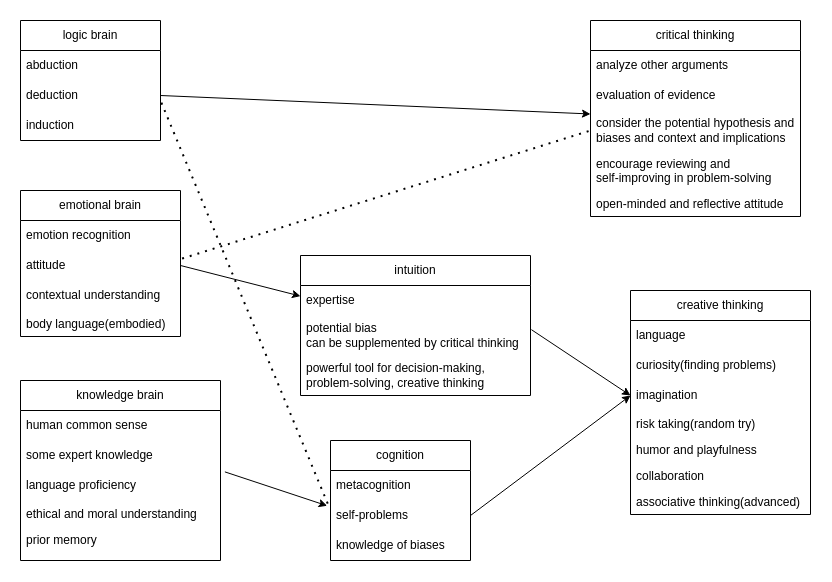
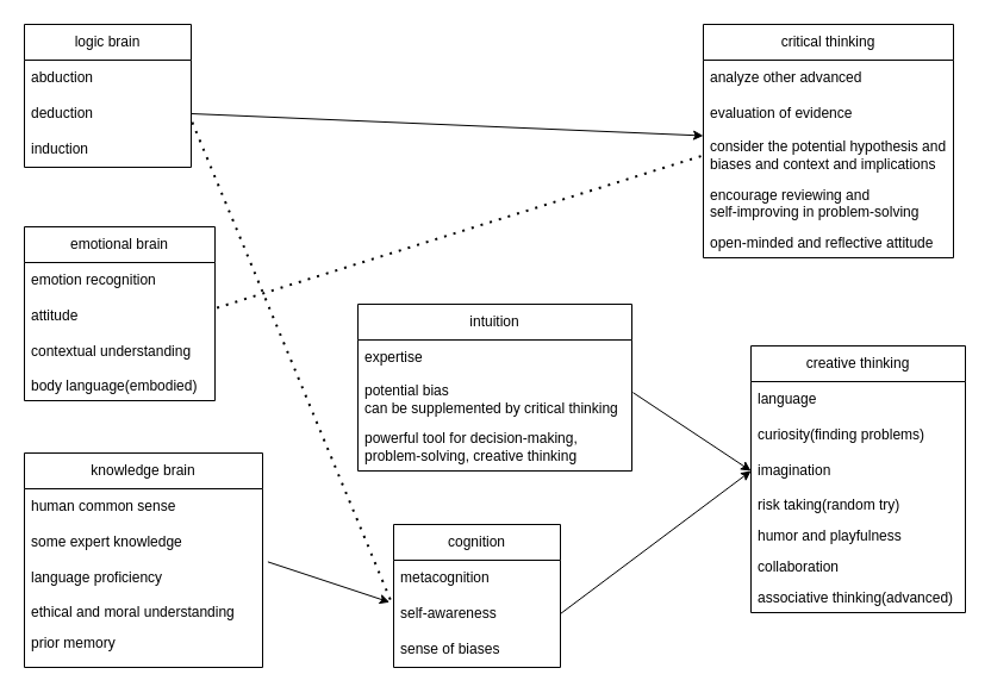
- <mxCell id="13" value="analyze other arguments" style="text;strokeColor=none;fillColor=none;align=left;verticalAlign=middle;spacingLeft=4;spacingRight=4;overflow=hidden;points=[[0,0.5],[1,0.5]];portConstraint=eastwest;rotatable=0;whiteSpace=wrap;html=1;" vertex="1" parent="12"><mxGeometry y="30" width="210" height="30" as="geometry" /></mxCell>
+ <mxCell id="13" value="analyze other advanced" style="text;strokeColor=none;fillColor=none;align=left;verticalAlign=middle;spacingLeft=4;spacingRight=4;overflow=hidden;points=[[0,0.5],[1,0.5]];portConstraint=eastwest;rotatable=0;whiteSpace=wrap;html=1;" vertex="1" parent="12"><mxGeometry y="30" width="210" height="30" as="geometry" /></mxCell>
- <mxCell id="18" value="" style="endArrow=classic;html=1;rounded=0;exitX=1;exitY=0.5;exitDx=0;exitDy=0;" edge="1" parent="1" source="8" target="19"><mxGeometry width="50" height="50" relative="1" as="geometry"><mxPoint x="410" y="200" as="sourcePoint" /><mxPoint x="280" y="270" as="targetPoint" /></mxGeometry></mxCell>
- <mxCell id="31" value="self-problems" style="text;strokeColor=none;fillColor=none;align=left;verticalAlign=middle;spacingLeft=4;spacingRight=4;overflow=hidden;points=[[0,0.5],[1,0.5]];portConstraint=eastwest;rotatable=0;whiteSpace=wrap;html=1;" vertex="1" parent="29"><mxGeometry y="60" width="140" height="30" as="geometry" /></mxCell>
+ <mxCell id="31" value="self-awareness" style="text;strokeColor=none;fillColor=none;align=left;verticalAlign=middle;spacingLeft=4;spacingRight=4;overflow=hidden;points=[[0,0.5],[1,0.5]];portConstraint=eastwest;rotatable=0;whiteSpace=wrap;html=1;" vertex="1" parent="29"><mxGeometry y="60" width="140" height="30" as="geometry" /></mxCell>
- <mxCell id="32" value="knowledge of biases" style="text;strokeColor=none;fillColor=none;align=left;verticalAlign=middle;spacingLeft=4;spacingRight=4;overflow=hidden;points=[[0,0.5],[1,0.5]];portConstraint=eastwest;rotatable=0;whiteSpace=wrap;html=1;" vertex="1" parent="29"><mxGeometry y="90" width="140" height="30" as="geometry" /></mxCell>
+ <mxCell id="32" value="sense of biases" style="text;strokeColor=none;fillColor=none;align=left;verticalAlign=middle;spacingLeft=4;spacingRight=4;overflow=hidden;points=[[0,0.5],[1,0.5]];portConstraint=eastwest;rotatable=0;whiteSpace=wrap;html=1;" vertex="1" parent="29"><mxGeometry y="90" width="140" height="30" as="geometry" /></mxCell>
